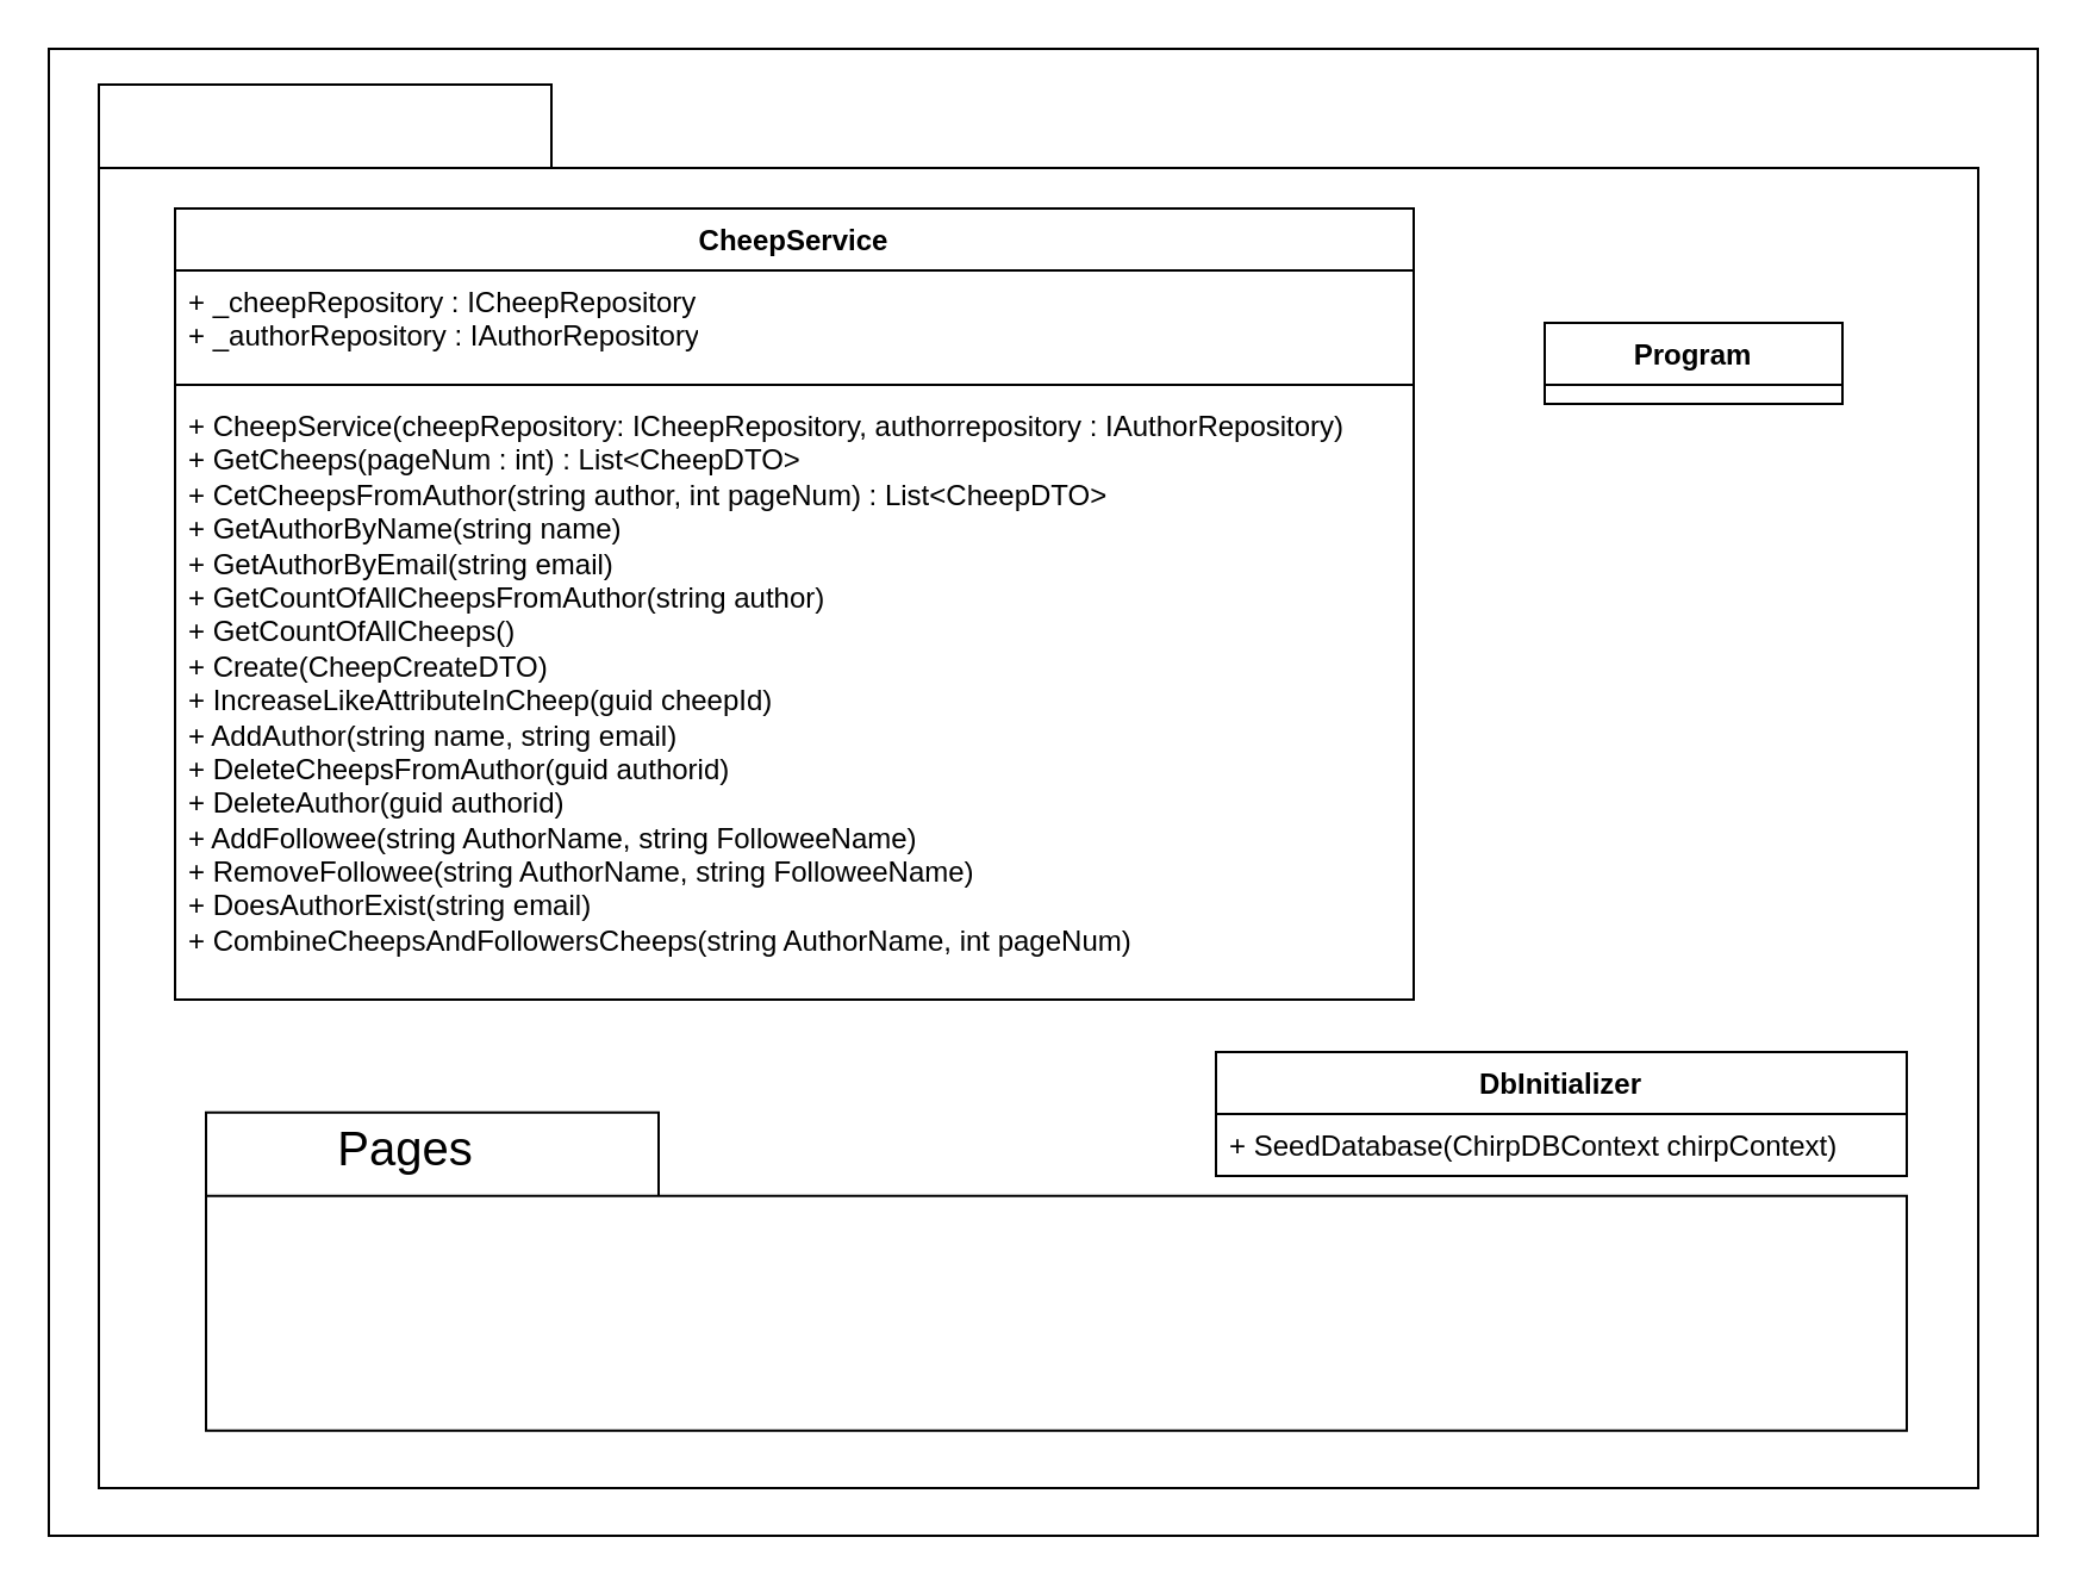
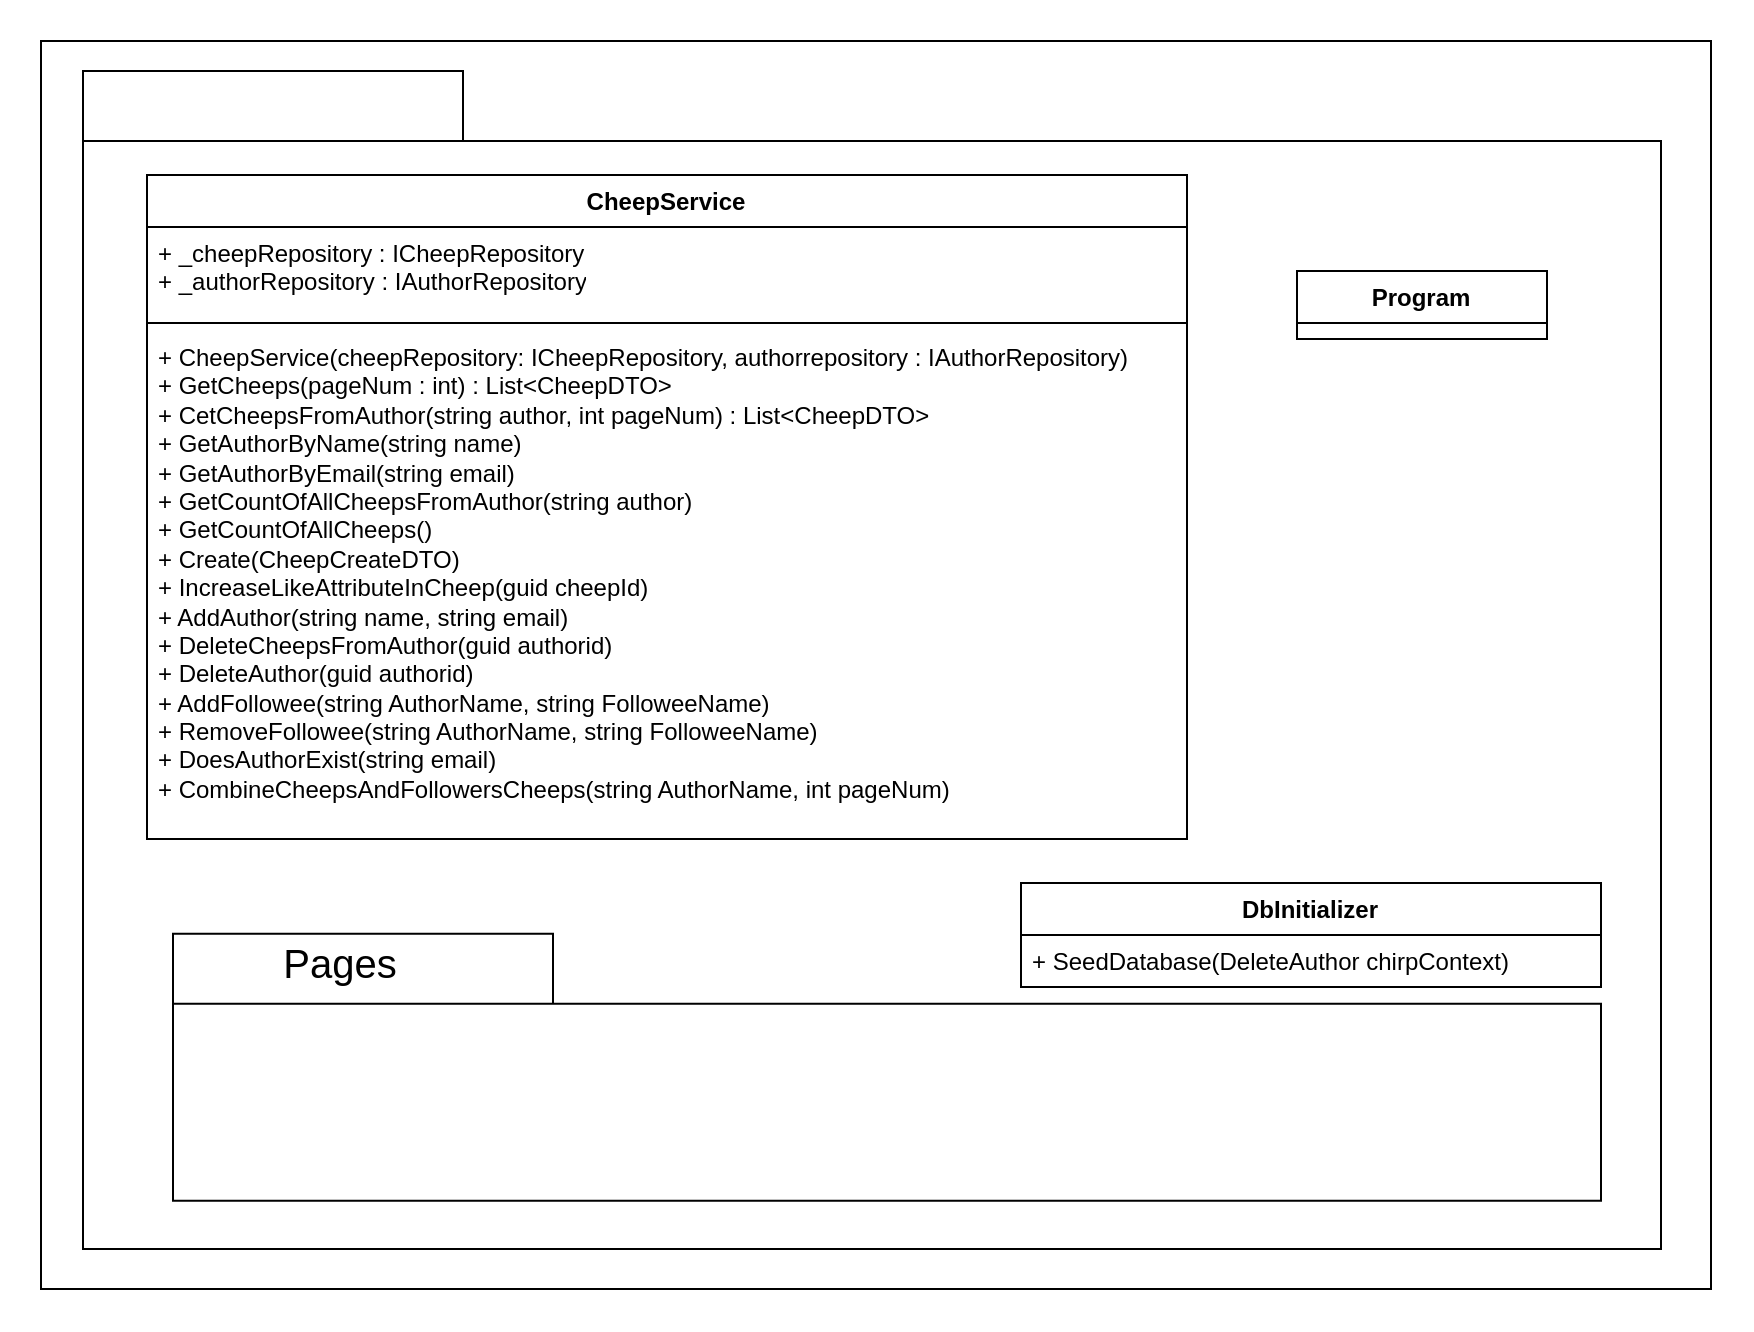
- <mxCell id="6" value="&lt;font color=&quot;#000000&quot;&gt;+ SeedDatabase(ChirpDBContext chirpContext)&lt;/font&gt;" style="text;strokeColor=none;fillColor=none;align=left;verticalAlign=top;spacingLeft=4;spacingRight=4;overflow=hidden;rotatable=0;points=[[0,0.5],[1,0.5]];portConstraint=eastwest;whiteSpace=wrap;html=1;" parent="5" vertex="1"><mxGeometry y="26" width="290" height="26" as="geometry" /></mxCell>
+ <mxCell id="6" value="&lt;font color=&quot;#000000&quot;&gt;+ SeedDatabase(DeleteAuthor chirpContext)&lt;/font&gt;" style="text;strokeColor=none;fillColor=none;align=left;verticalAlign=top;spacingLeft=4;spacingRight=4;overflow=hidden;rotatable=0;points=[[0,0.5],[1,0.5]];portConstraint=eastwest;whiteSpace=wrap;html=1;" parent="5" vertex="1"><mxGeometry y="26" width="290" height="26" as="geometry" /></mxCell>
